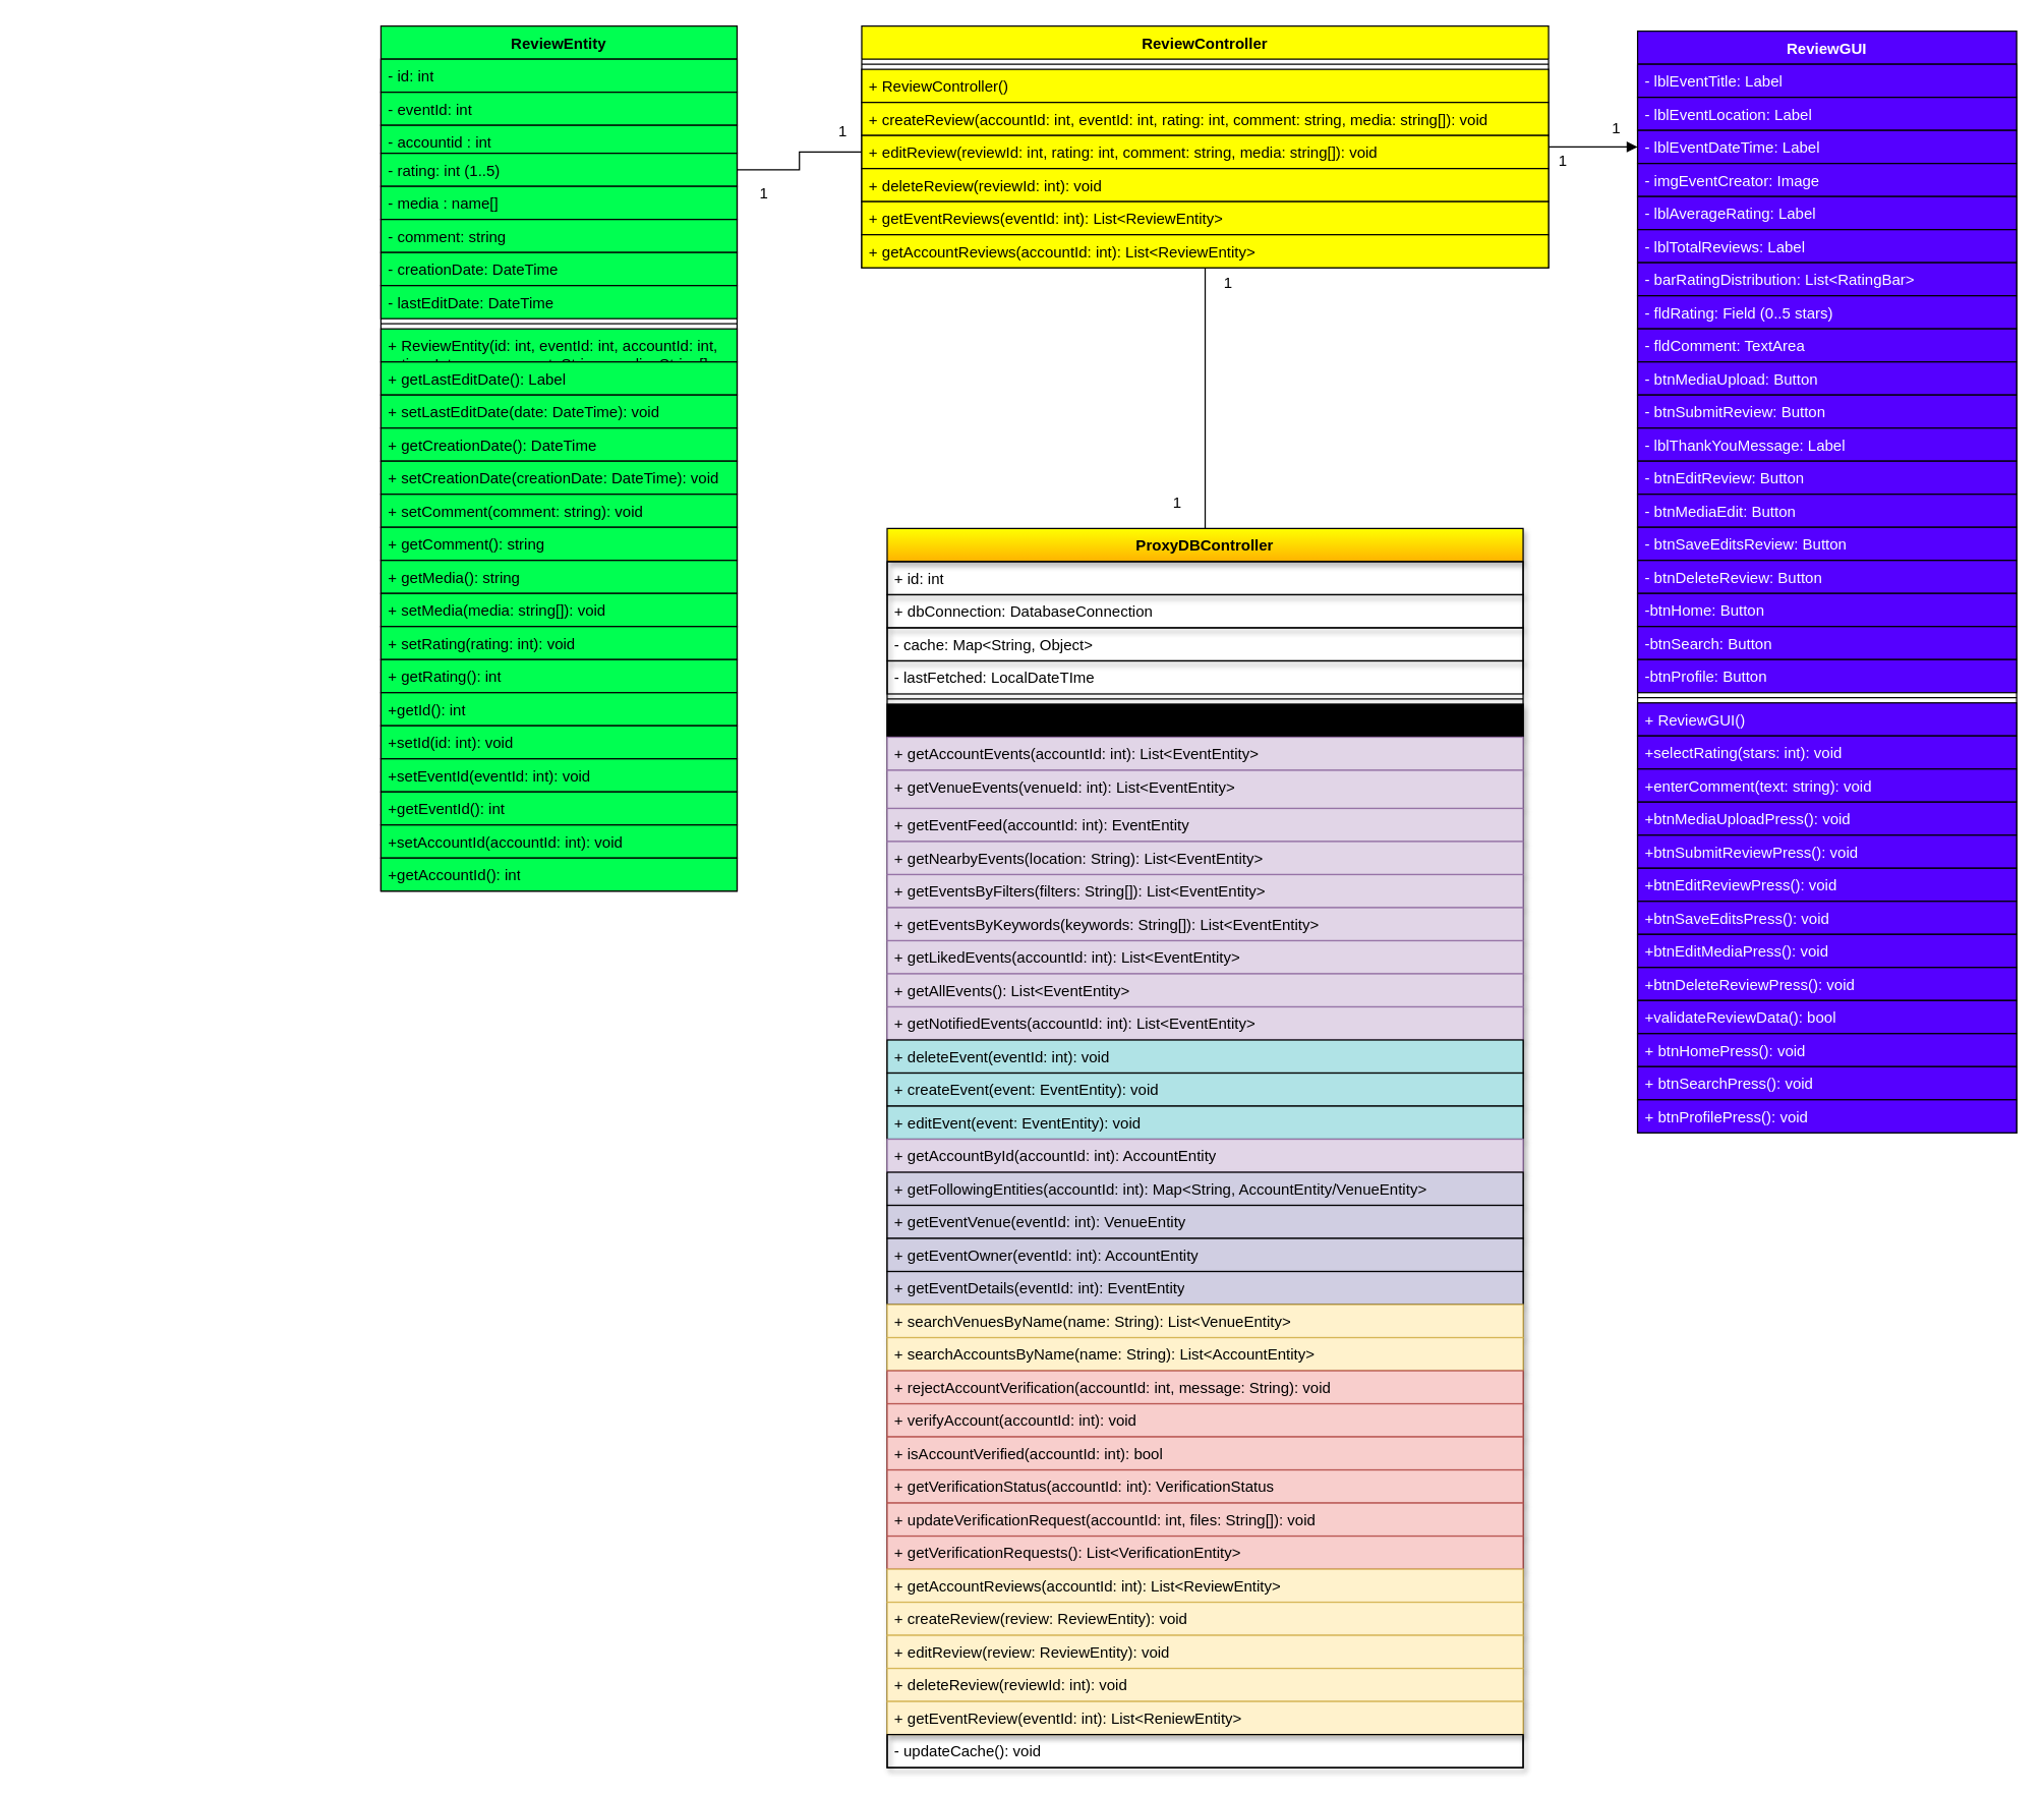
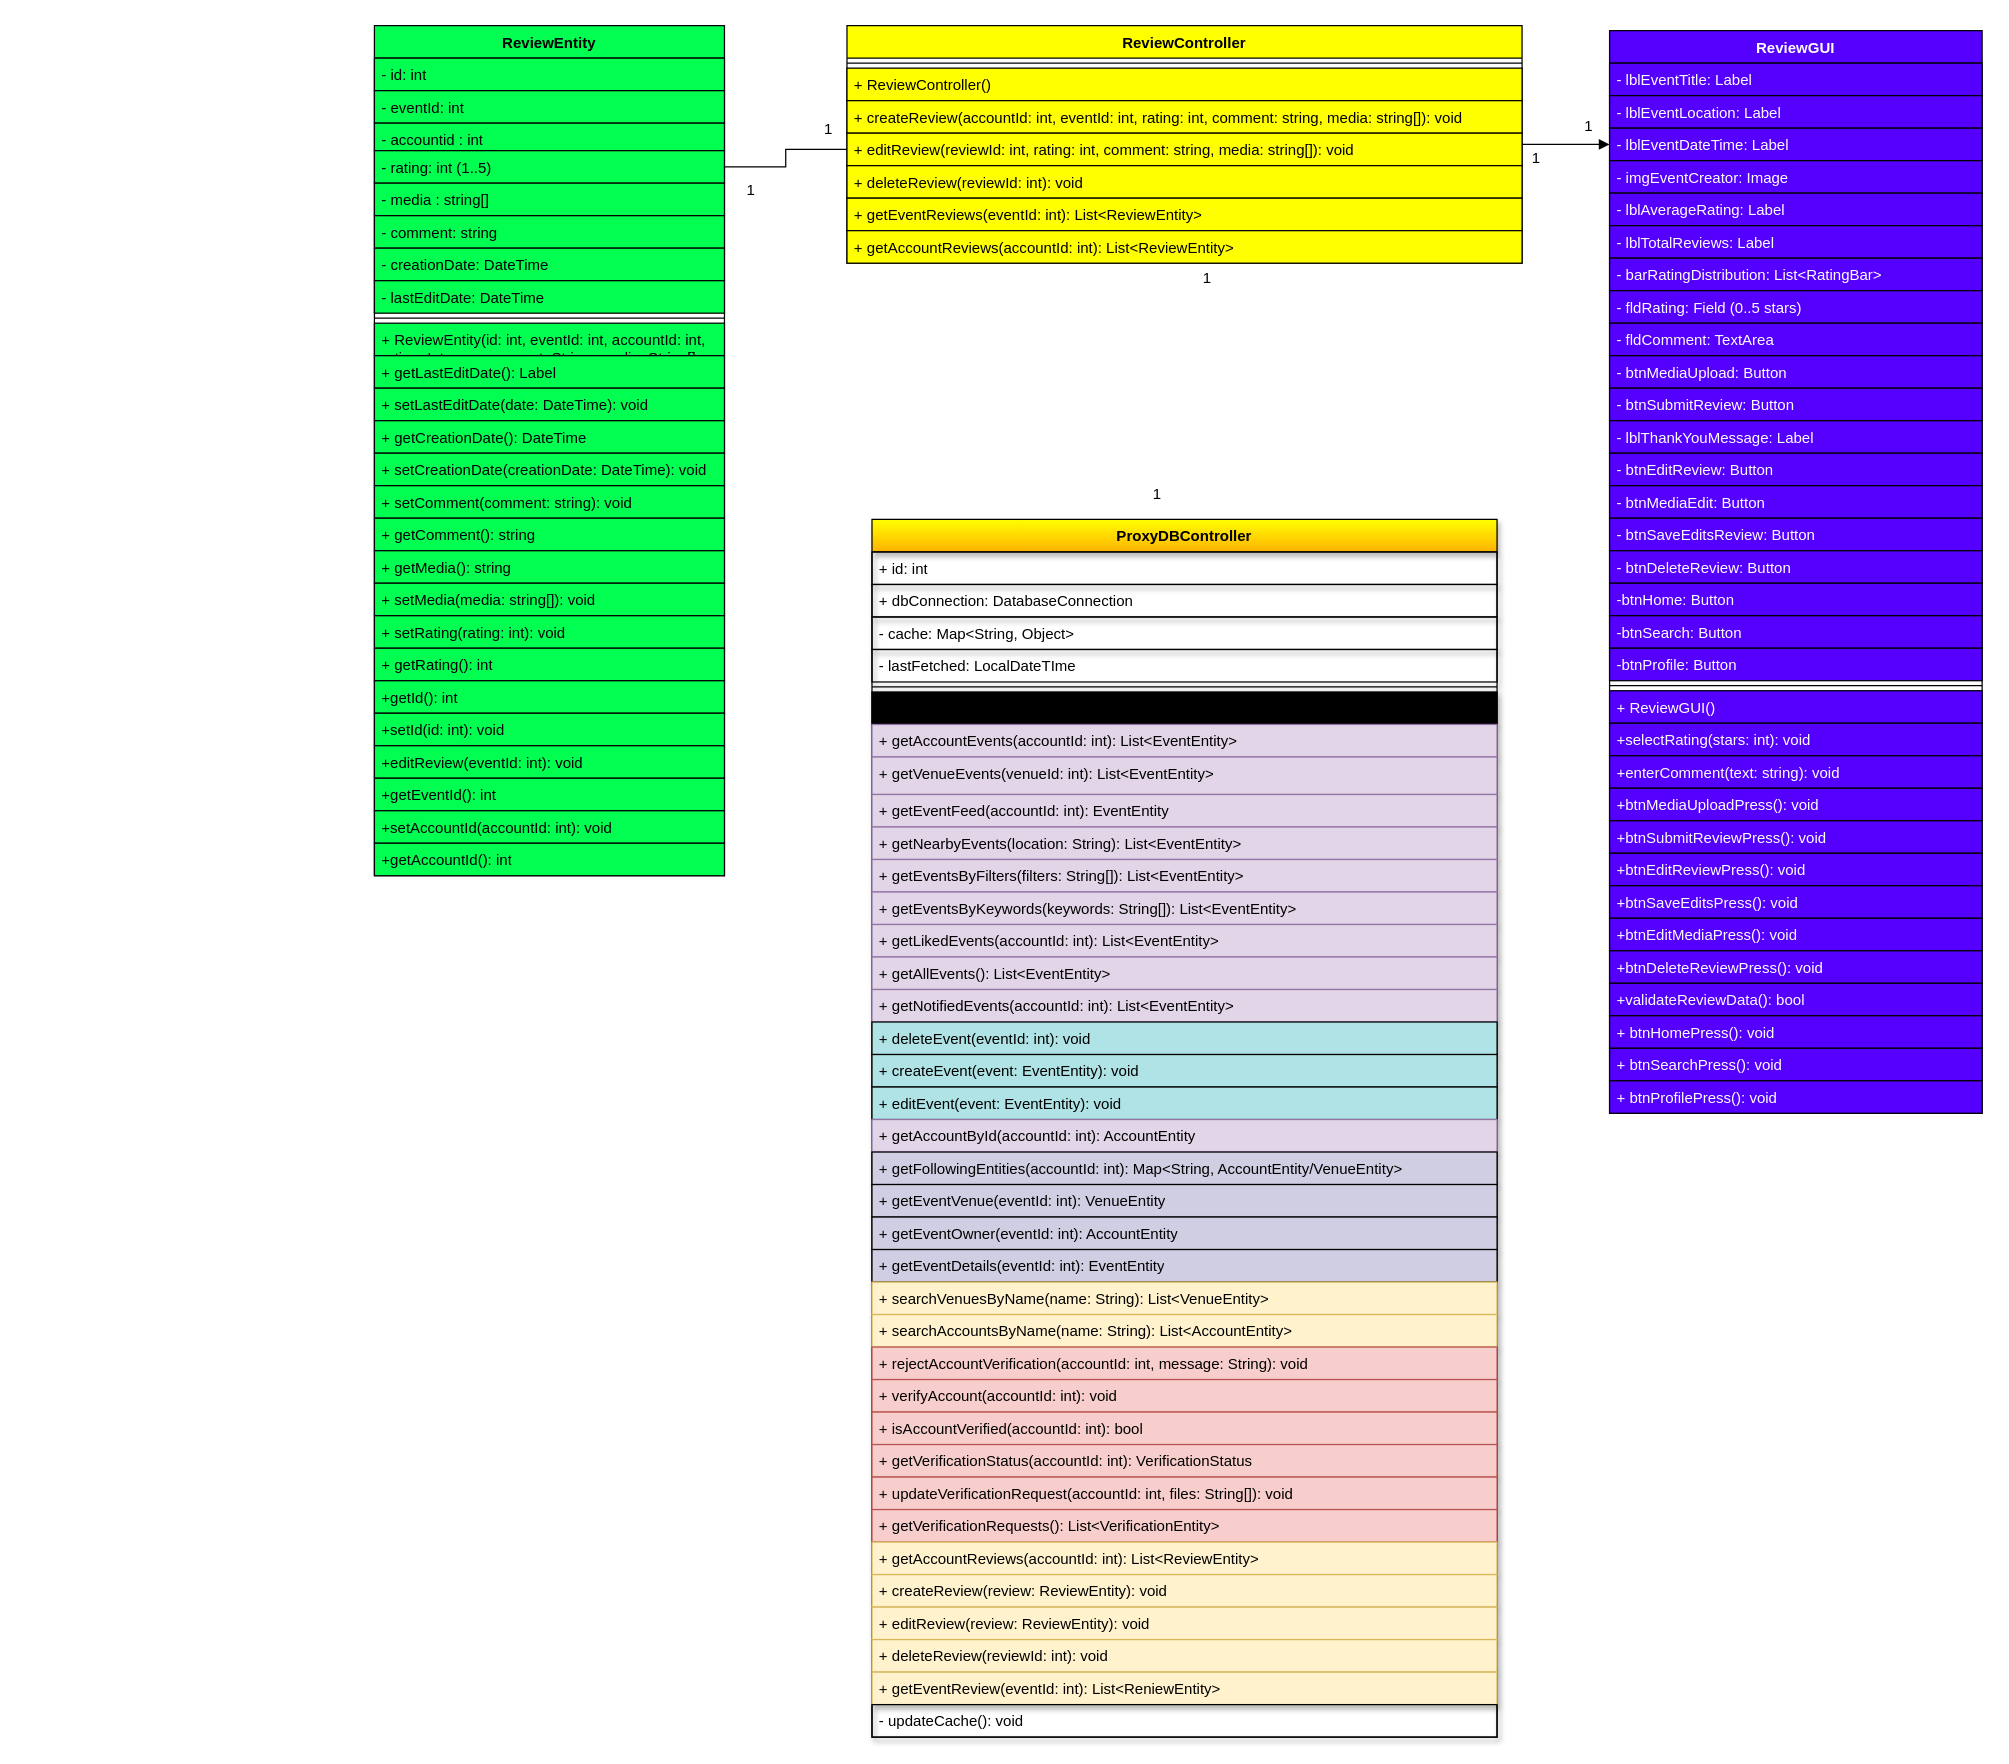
- <mxCell id="51" value="- media&lt;span style=&quot;background-color: transparent;&quot;&gt;&amp;nbsp;: name[]&lt;/span&gt;" style="text;strokeColor=#000000;fillColor=#00FF51;align=left;verticalAlign=top;spacingLeft=4;spacingRight=4;overflow=hidden;rotatable=0;points=[[0,0.5],[1,0.5]];portConstraint=eastwest;whiteSpace=wrap;html=1;fontColor=#000000;" parent="46" vertex="1"><mxGeometry y="126" width="280" height="26" as="geometry" /></mxCell>
+ <mxCell id="51" value="- media&lt;span style=&quot;background-color: transparent;&quot;&gt;&amp;nbsp;: string[]&lt;/span&gt;" style="text;strokeColor=#000000;fillColor=#00FF51;align=left;verticalAlign=top;spacingLeft=4;spacingRight=4;overflow=hidden;rotatable=0;points=[[0,0.5],[1,0.5]];portConstraint=eastwest;whiteSpace=wrap;html=1;fontColor=#000000;" parent="46" vertex="1"><mxGeometry y="126" width="280" height="26" as="geometry" /></mxCell>
- <mxCell id="2" style="edgeStyle=orthogonalEdgeStyle;rounded=0;orthogonalLoop=1;jettySize=auto;html=1;exitX=0.5;exitY=1;exitDx=0;exitDy=0;entryX=0.5;entryY=0;entryDx=0;entryDy=0;endArrow=none;startFill=0;" edge="1" parent="1" source="4" target="73"><mxGeometry relative="1" as="geometry" /></mxCell>
- <mxCell id="69" value="+setEventId(eventId: int): void" style="text;strokeColor=#000000;fillColor=#00FF51;align=left;verticalAlign=top;spacingLeft=4;spacingRight=4;overflow=hidden;rotatable=0;points=[[0,0.5],[1,0.5]];portConstraint=eastwest;whiteSpace=wrap;html=1;fontColor=#000000;" parent="46" vertex="1"><mxGeometry y="576" width="280" height="26" as="geometry" /></mxCell>
+ <mxCell id="69" value="+editReview(eventId: int): void" style="text;strokeColor=#000000;fillColor=#00FF51;align=left;verticalAlign=top;spacingLeft=4;spacingRight=4;overflow=hidden;rotatable=0;points=[[0,0.5],[1,0.5]];portConstraint=eastwest;whiteSpace=wrap;html=1;fontColor=#000000;" parent="46" vertex="1"><mxGeometry y="576" width="280" height="26" as="geometry" /></mxCell>
